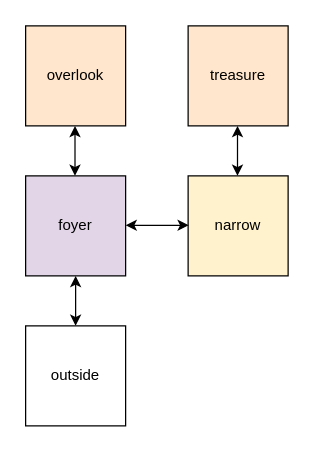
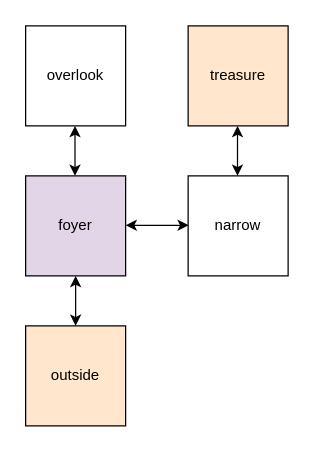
- <mxCell id="4" value="overlook" style="whiteSpace=wrap;html=1;aspect=fixed;fillColor=#ffe6cc;" vertex="1" parent="1"><mxGeometry x="20" y="20" width="80" height="80" as="geometry" /></mxCell>
+ <mxCell id="4" value="overlook" style="whiteSpace=wrap;html=1;aspect=fixed;" vertex="1" parent="1"><mxGeometry x="20" y="20" width="80" height="80" as="geometry" /></mxCell>
- <mxCell id="5" value="narrow" style="whiteSpace=wrap;html=1;aspect=fixed;fillColor=#fff2cc;" vertex="1" parent="1"><mxGeometry x="150" y="140" width="80" height="80" as="geometry" /></mxCell>
+ <mxCell id="5" value="narrow" style="whiteSpace=wrap;html=1;aspect=fixed;" vertex="1" parent="1"><mxGeometry x="150" y="140" width="80" height="80" as="geometry" /></mxCell>
- <mxCell id="2" value="outside" style="whiteSpace=wrap;html=1;aspect=fixed;" vertex="1" parent="1"><mxGeometry x="20" y="260" width="80" height="80" as="geometry" /></mxCell>
+ <mxCell id="2" value="outside" style="whiteSpace=wrap;html=1;aspect=fixed;fillColor=#ffe6cc;" vertex="1" parent="1"><mxGeometry x="20" y="260" width="80" height="80" as="geometry" /></mxCell>
